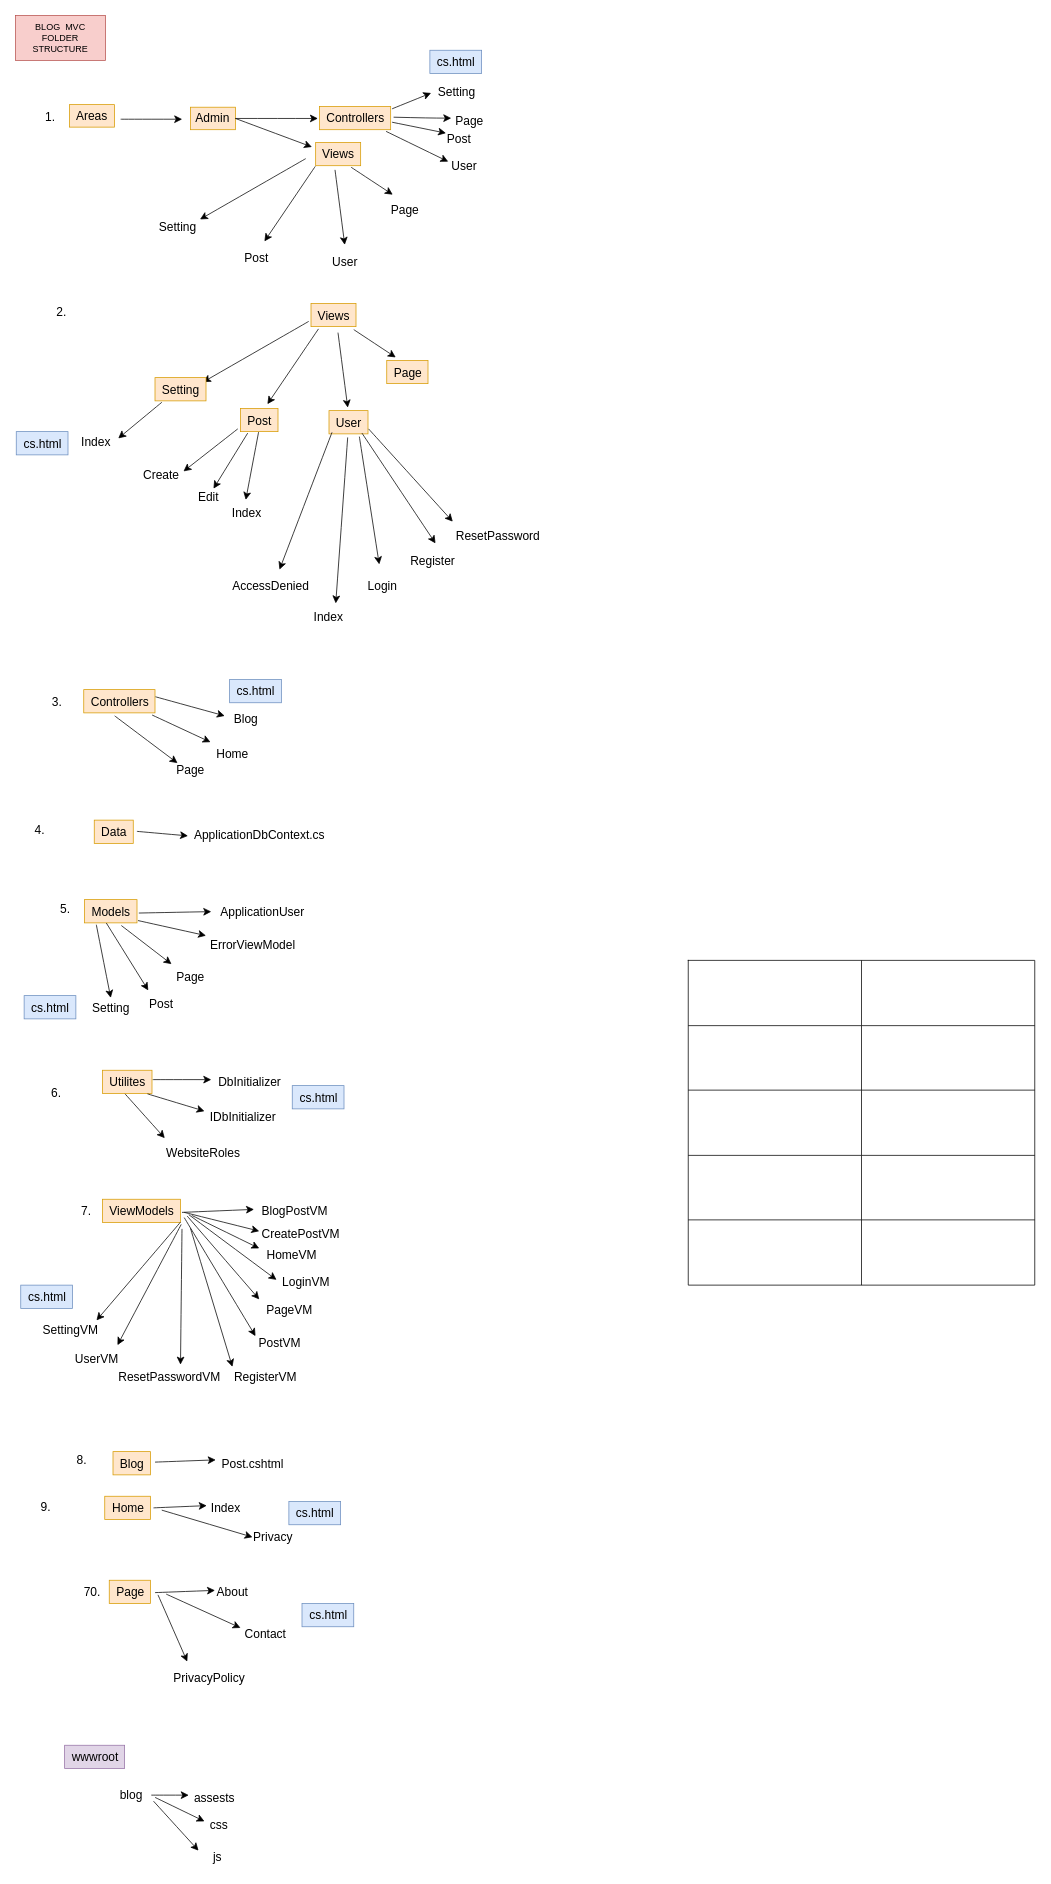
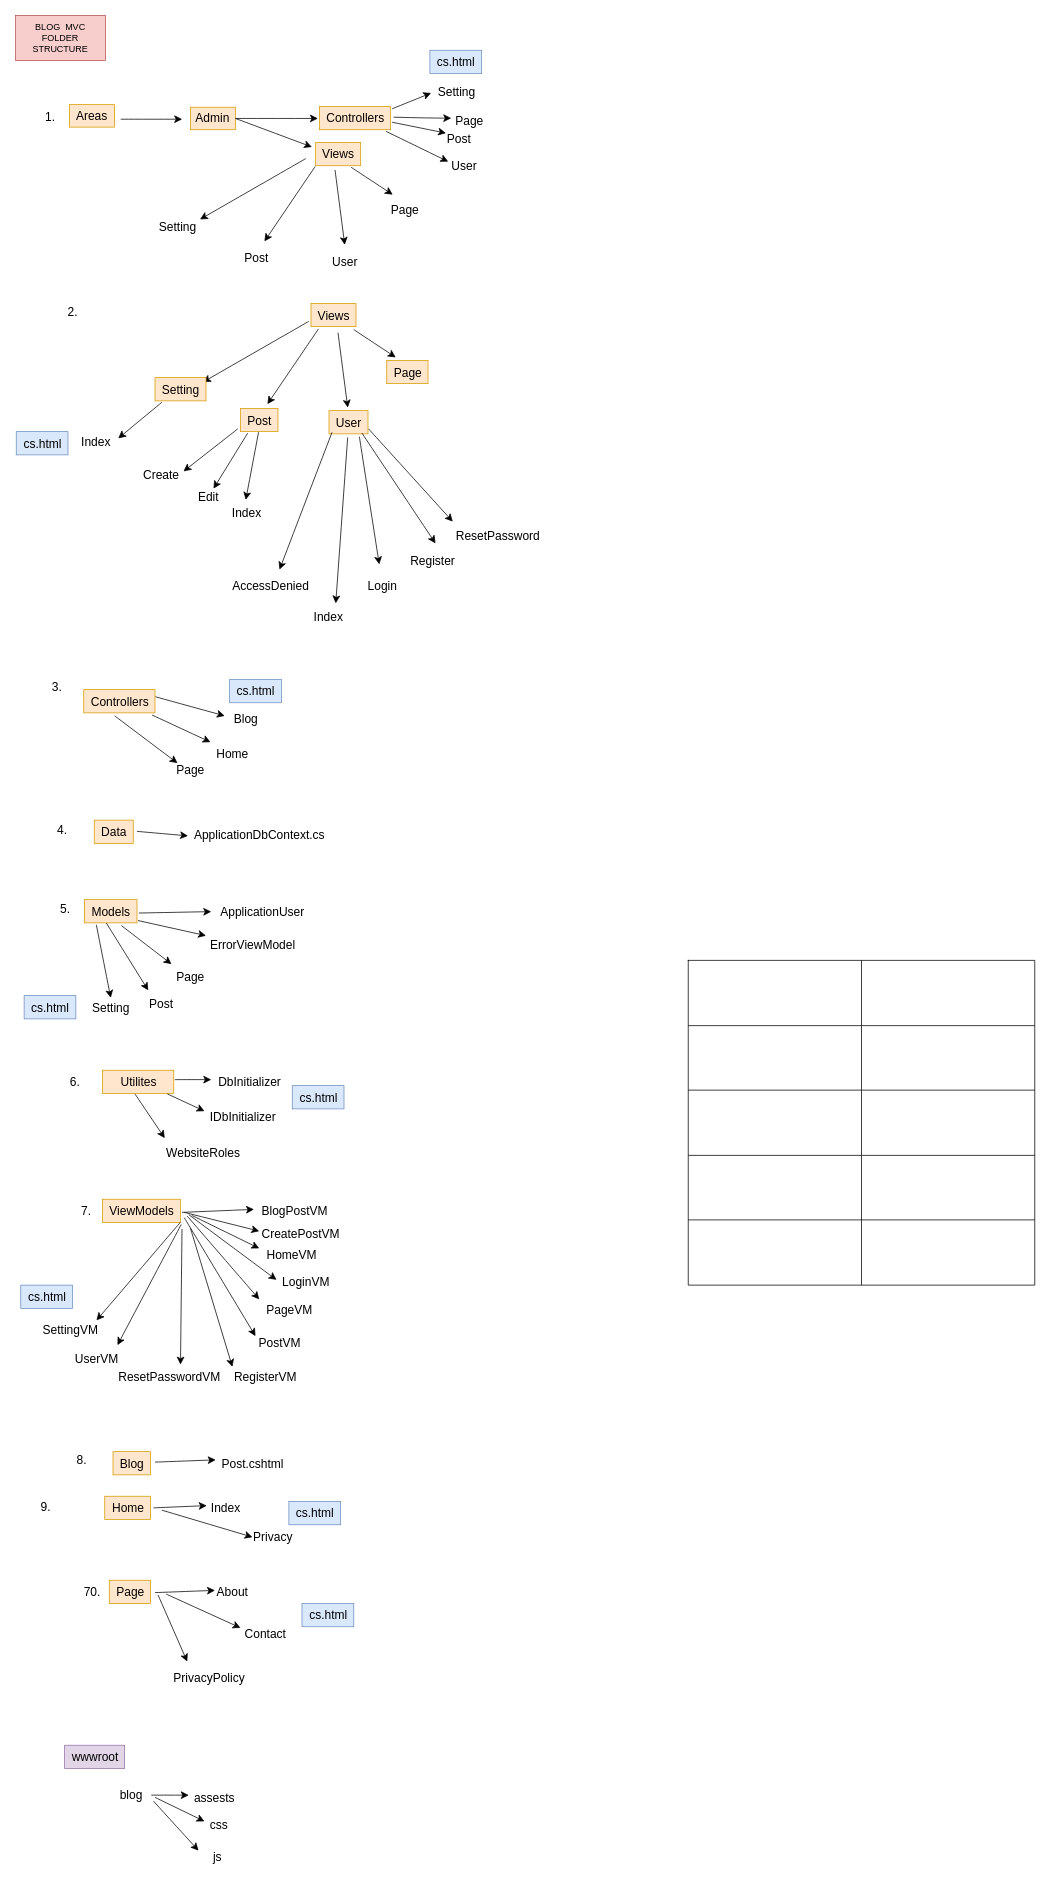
- <mxCell id="44" value="2." style="text;html=1;align=center;verticalAlign=middle;resizable=0;points=[];autosize=1;strokeColor=none;fillColor=none;fontSize=16;" vertex="1" parent="1"><mxGeometry x="65" y="399" width="31" height="31" as="geometry" /></mxCell>
+ <mxCell id="44" value="2." style="text;html=1;align=center;verticalAlign=middle;resizable=0;points=[];autosize=1;strokeColor=none;fillColor=none;fontSize=16;" vertex="1" parent="1"><mxGeometry x="80" y="399" width="31" height="31" as="geometry" /></mxCell>
- <mxCell id="73" value="3." style="text;html=1;align=center;verticalAlign=middle;resizable=0;points=[];autosize=1;strokeColor=none;fillColor=none;fontSize=16;" vertex="1" parent="1"><mxGeometry x="59" y="919" width="31" height="31" as="geometry" /></mxCell>
+ <mxCell id="73" value="3." style="text;html=1;align=center;verticalAlign=middle;resizable=0;points=[];autosize=1;strokeColor=none;fillColor=none;fontSize=16;" vertex="1" parent="1"><mxGeometry x="59" y="899" width="31" height="31" as="geometry" /></mxCell>
- <mxCell id="82" value="4." style="text;html=1;align=center;verticalAlign=middle;resizable=0;points=[];autosize=1;strokeColor=none;fillColor=none;fontSize=16;" vertex="1" parent="1"><mxGeometry x="36.5" y="1090.5" width="31" height="31" as="geometry" /></mxCell>
+ <mxCell id="82" value="4." style="text;html=1;align=center;verticalAlign=middle;resizable=0;points=[];autosize=1;strokeColor=none;fillColor=none;fontSize=16;" vertex="1" parent="1"><mxGeometry x="66.5" y="1090.5" width="31" height="31" as="geometry" /></mxCell>
- <mxCell id="100" value="Utilites" style="text;html=1;align=center;verticalAlign=middle;resizable=0;points=[];autosize=1;strokeColor=#d79b00;fillColor=#ffe6cc;fontSize=16;" vertex="1" parent="1"><mxGeometry x="136" y="1426.5" width="66" height="31" as="geometry" /></mxCell>
+ <mxCell id="100" value="Utilites" style="text;html=1;align=center;verticalAlign=middle;resizable=0;points=[];autosize=1;strokeColor=#d79b00;fillColor=#ffe6cc;fontSize=16;" vertex="1" parent="1"><mxGeometry x="136" y="1426.5" width="95" height="31" as="geometry" /></mxCell>
- <mxCell id="99" value="6." style="text;html=1;align=center;verticalAlign=middle;resizable=0;points=[];autosize=1;strokeColor=none;fillColor=none;fontSize=16;" vertex="1" parent="1"><mxGeometry x="58.5" y="1441.5" width="31" height="31" as="geometry" /></mxCell>
+ <mxCell id="99" value="6." style="text;html=1;align=center;verticalAlign=middle;resizable=0;points=[];autosize=1;strokeColor=none;fillColor=none;fontSize=16;" vertex="1" parent="1"><mxGeometry x="83.5" y="1426.5" width="31" height="31" as="geometry" /></mxCell>
